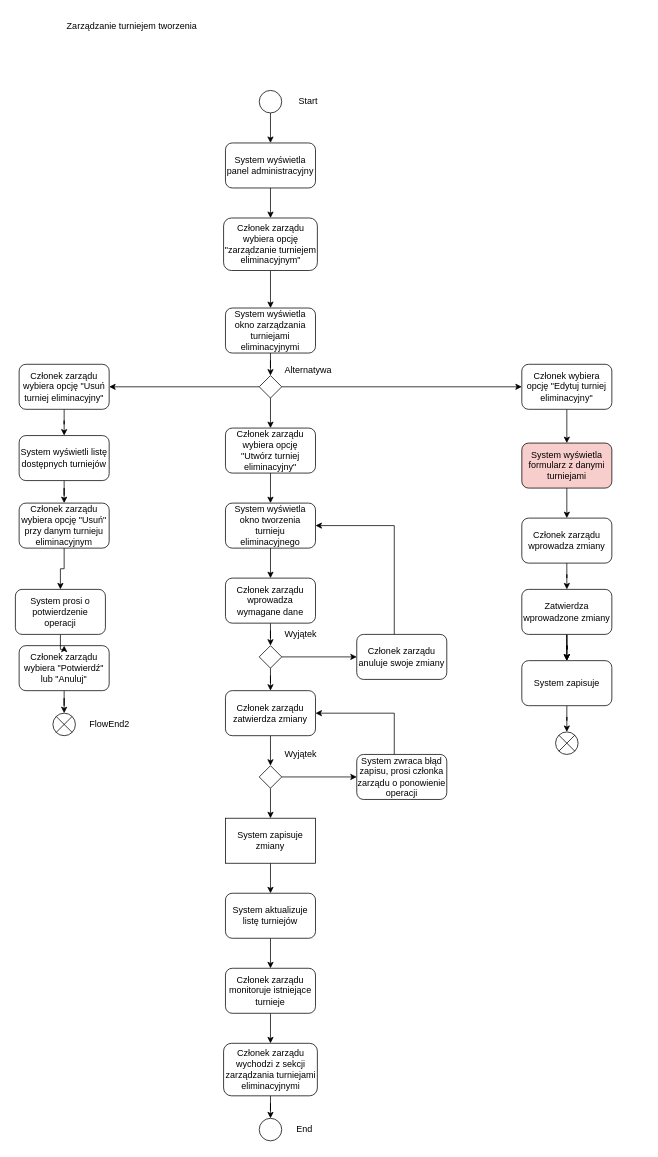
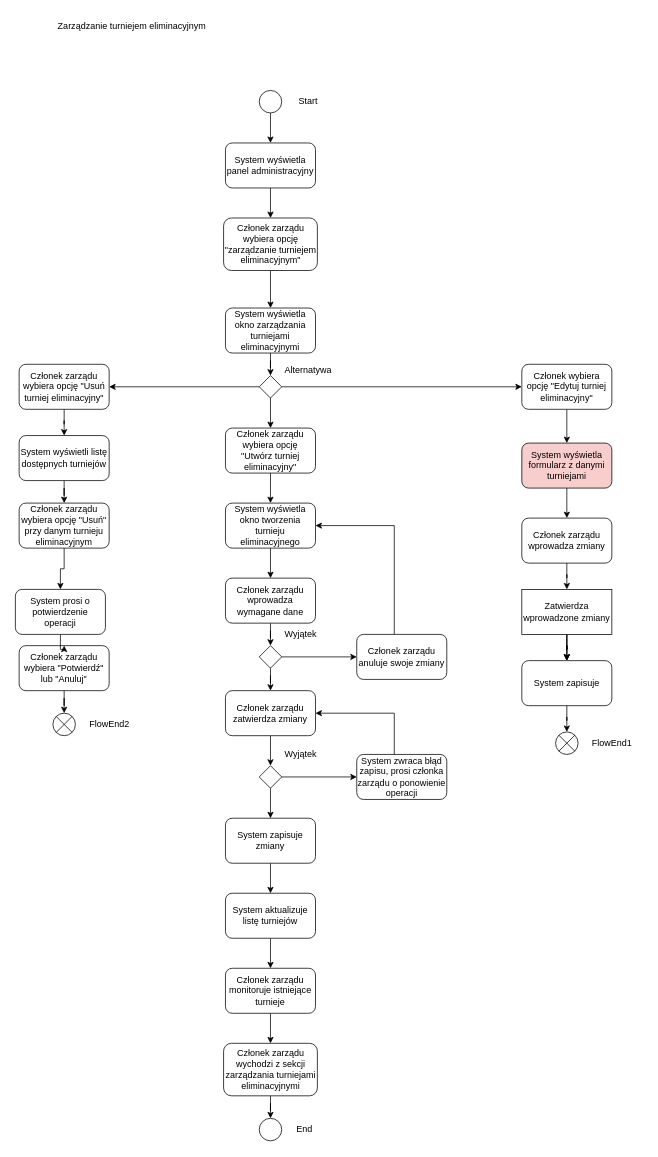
- <mxCell id="2" value="Zarządzanie turniejem tworzenia" style="text;html=1;align=center;verticalAlign=middle;resizable=0;points=[];autosize=1;strokeColor=none;fillColor=none;" vertex="1" parent="1"><mxGeometry x="65" y="20" width="220" height="30" as="geometry" /></mxCell>
+ <mxCell id="2" value="Zarządzanie turniejem eliminacyjnym" style="text;html=1;align=center;verticalAlign=middle;resizable=0;points=[];autosize=1;strokeColor=none;fillColor=none;" vertex="1" parent="1"><mxGeometry x="65" y="20" width="220" height="30" as="geometry" /></mxCell>
- <mxCell id="56" value="Zatwierdza wprowadzone zmiany" style="rounded=1;whiteSpace=wrap;html=1;" vertex="1" parent="1"><mxGeometry x="695" y="785" width="120" height="60" as="geometry" /></mxCell>
+ <mxCell id="56" value="Zatwierdza wprowadzone zmiany" style="whiteSpace=wrap;html=1;rounded=0;" vertex="1" parent="1"><mxGeometry x="695" y="785" width="120" height="60" as="geometry" /></mxCell>
+ <mxCell id="66" value="FlowEnd1" style="text;html=1;align=center;verticalAlign=middle;resizable=0;points=[];autosize=1;strokeColor=none;fillColor=none;" vertex="1" parent="1"><mxGeometry x="775" y="975" width="80" height="30" as="geometry" /></mxCell>
- <mxCell id="29" value="System zapisuje zmiany" style="whiteSpace=wrap;html=1;rounded=0;" vertex="1" parent="1"><mxGeometry x="300" y="1090" width="120" height="60" as="geometry" /></mxCell>
+ <mxCell id="29" value="System zapisuje zmiany" style="rounded=1;whiteSpace=wrap;html=1;" vertex="1" parent="1"><mxGeometry x="300" y="1090" width="120" height="60" as="geometry" /></mxCell>
